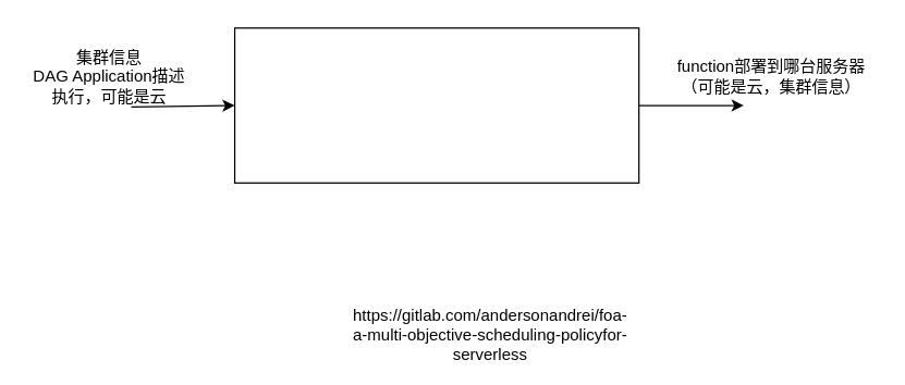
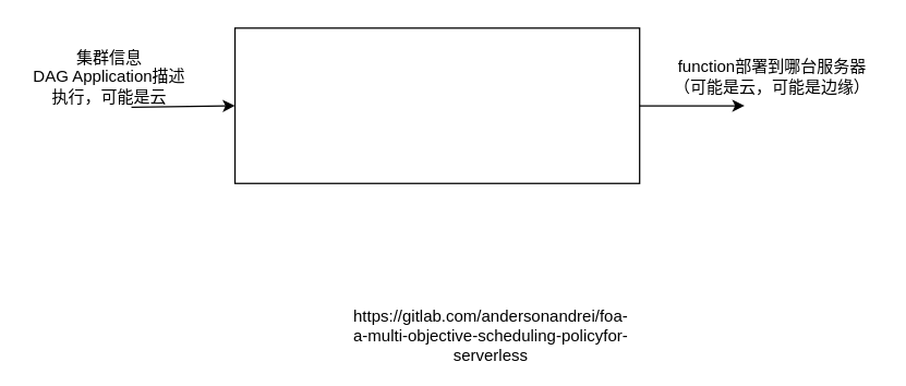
- <mxCell id="5" value="function部署到哪台服务器（可能是云，集群信息）" style="text;html=1;strokeColor=none;fillColor=none;align=center;verticalAlign=middle;whiteSpace=wrap;rounded=0;" vertex="1" parent="1"><mxGeometry x="490" y="41" width="153" height="30" as="geometry" /></mxCell>
+ <mxCell id="5" value="function部署到哪台服务器（可能是云，可能是边缘）" style="text;html=1;strokeColor=none;fillColor=none;align=center;verticalAlign=middle;whiteSpace=wrap;rounded=0;" vertex="1" parent="1"><mxGeometry x="490" y="41" width="153" height="30" as="geometry" /></mxCell>
